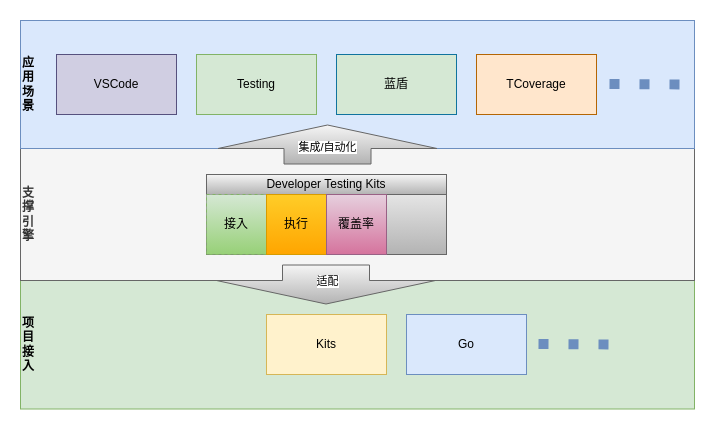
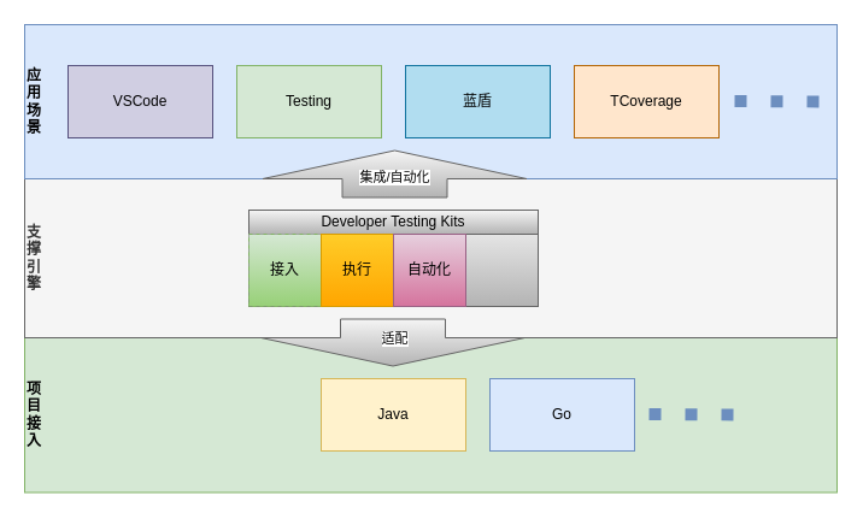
- <mxCell id="5" value="蓝盾" style="rounded=0;whiteSpace=wrap;html=1;fillColor=#d5e8d4;strokeColor=#10739e;" parent="1" vertex="1"><mxGeometry x="336" y="54" width="120" height="60" as="geometry" /></mxCell>
+ <mxCell id="5" value="蓝盾" style="rounded=0;whiteSpace=wrap;html=1;fillColor=#b1ddf0;strokeColor=#10739e;" parent="1" vertex="1"><mxGeometry x="336" y="54" width="120" height="60" as="geometry" /></mxCell>
- <mxCell id="15" value="覆盖率" style="rounded=0;whiteSpace=wrap;html=1;gradientColor=#d5739d;fillColor=#e6d0de;strokeColor=#996185;" parent="11" vertex="1"><mxGeometry x="120" y="20" width="60" height="60" as="geometry" /></mxCell>
+ <mxCell id="15" value="自动化" style="rounded=0;whiteSpace=wrap;html=1;gradientColor=#d5739d;fillColor=#e6d0de;strokeColor=#996185;" parent="11" vertex="1"><mxGeometry x="120" y="20" width="60" height="60" as="geometry" /></mxCell>
- <mxCell id="10" value="Kits" style="rounded=0;whiteSpace=wrap;html=1;fillColor=#fff2cc;strokeColor=#d6b656;" parent="1" vertex="1"><mxGeometry x="266" y="314" width="120" height="60" as="geometry" /></mxCell>
+ <mxCell id="10" value="Java" style="rounded=0;whiteSpace=wrap;html=1;fillColor=#fff2cc;strokeColor=#d6b656;" parent="1" vertex="1"><mxGeometry x="266" y="314" width="120" height="60" as="geometry" /></mxCell>
